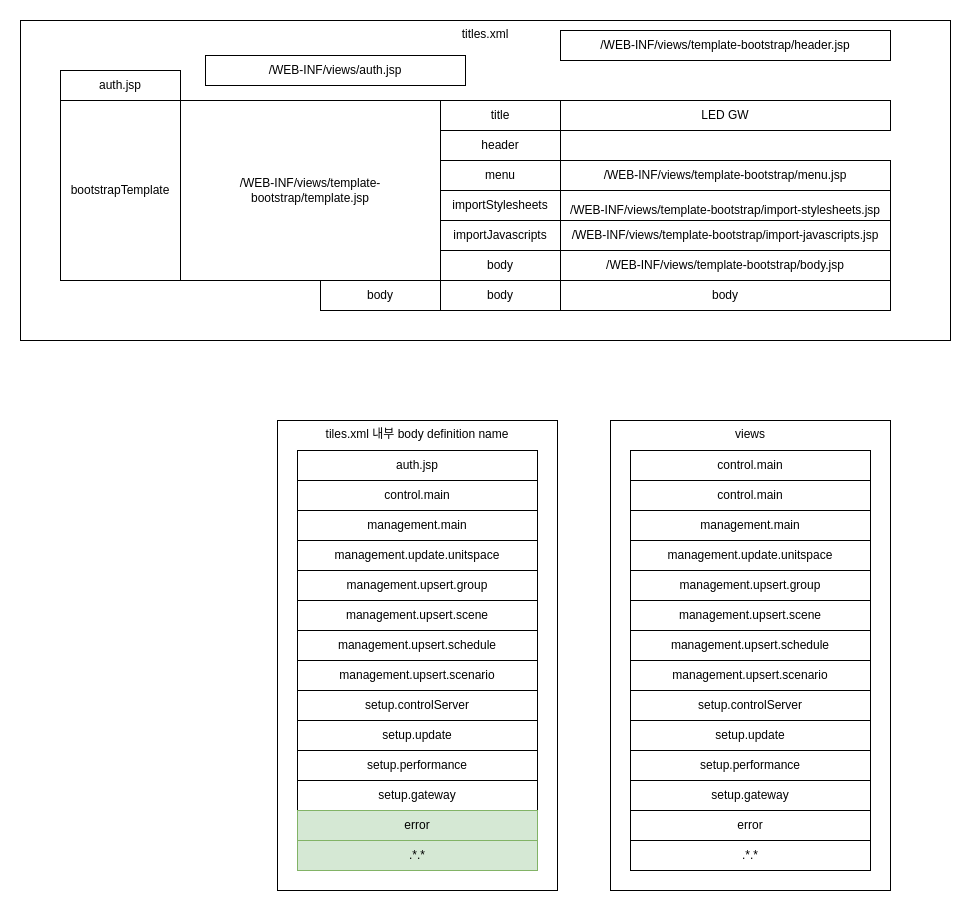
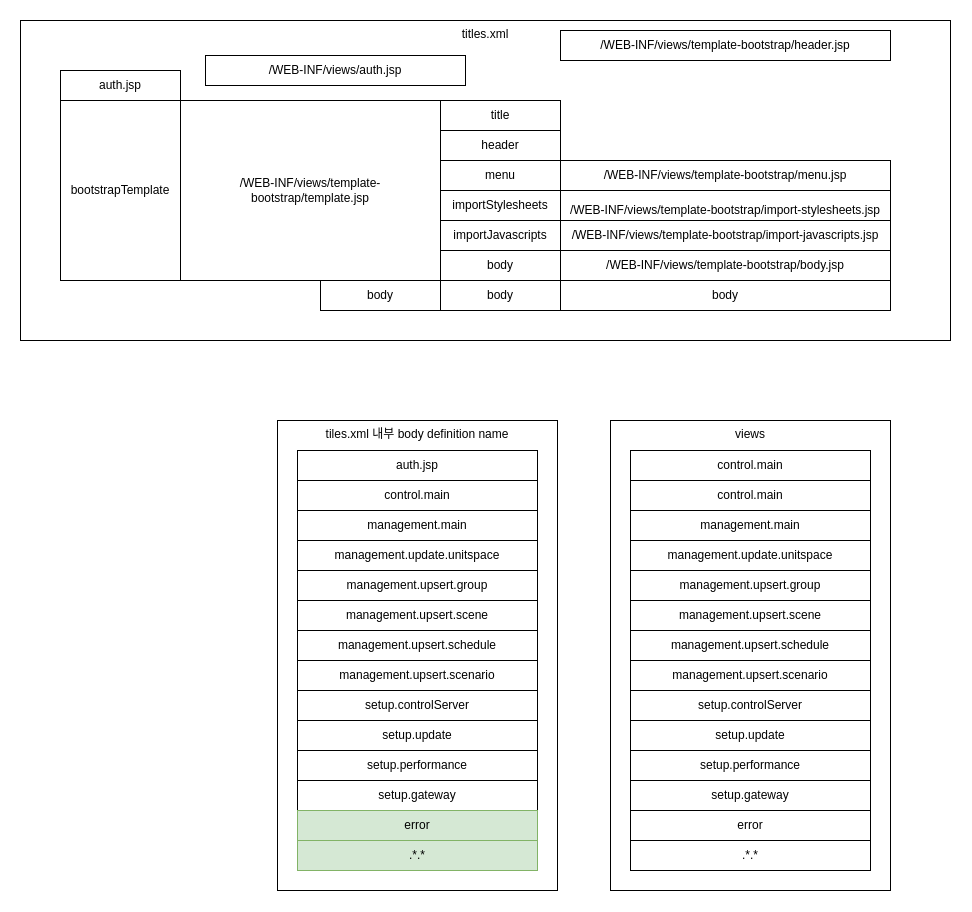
- <mxCell id="40" value="LED GW" style="rounded=0;whiteSpace=wrap;html=1;" vertex="1" parent="1"><mxGeometry x="560" y="100" width="330" height="30" as="geometry" /></mxCell>
